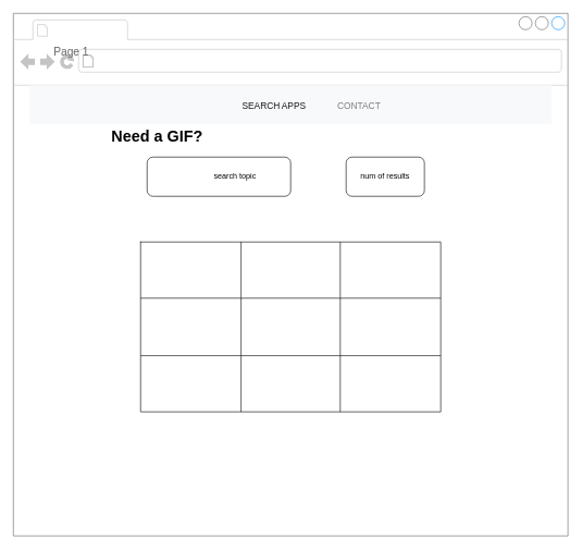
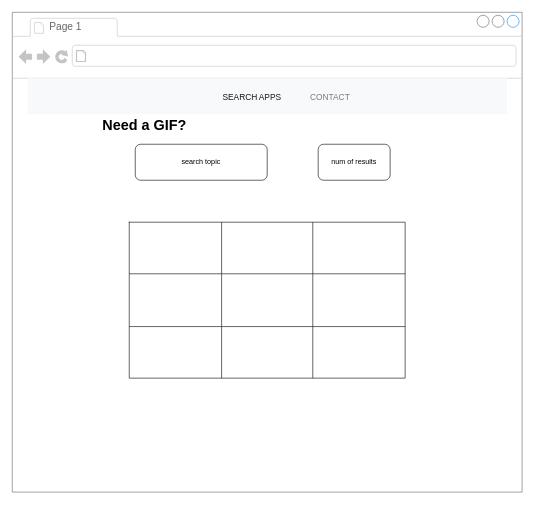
- <mxCell id="3" value="Page 1" style="strokeWidth=1;shadow=0;dashed=0;align=center;html=1;shape=mxgraph.mockup.containers.anchor;fontSize=17;fontColor=#666666;align=left;whiteSpace=wrap;" parent="2" vertex="1"><mxGeometry x="60" y="47" width="110" height="26" as="geometry" /></mxCell>
+ <mxCell id="3" value="Page 1" style="strokeWidth=1;shadow=0;dashed=0;align=center;html=1;shape=mxgraph.mockup.containers.anchor;fontSize=17;fontColor=#666666;align=left;whiteSpace=wrap;" parent="2" vertex="1"><mxGeometry x="60" y="12" width="110" height="26" as="geometry" /></mxCell>
- <mxCell id="19" value="search topic" style="text;html=1;strokeColor=none;fillColor=none;align=center;verticalAlign=middle;whiteSpace=wrap;rounded=0;" parent="2" vertex="1"><mxGeometry x="260" y="235" width="160" height="30" as="geometry" /></mxCell>
+ <mxCell id="19" value="search topic" style="text;html=1;strokeColor=none;fillColor=none;align=center;verticalAlign=middle;whiteSpace=wrap;rounded=0;" parent="2" vertex="1"><mxGeometry x="235" y="235" width="160" height="30" as="geometry" /></mxCell>
